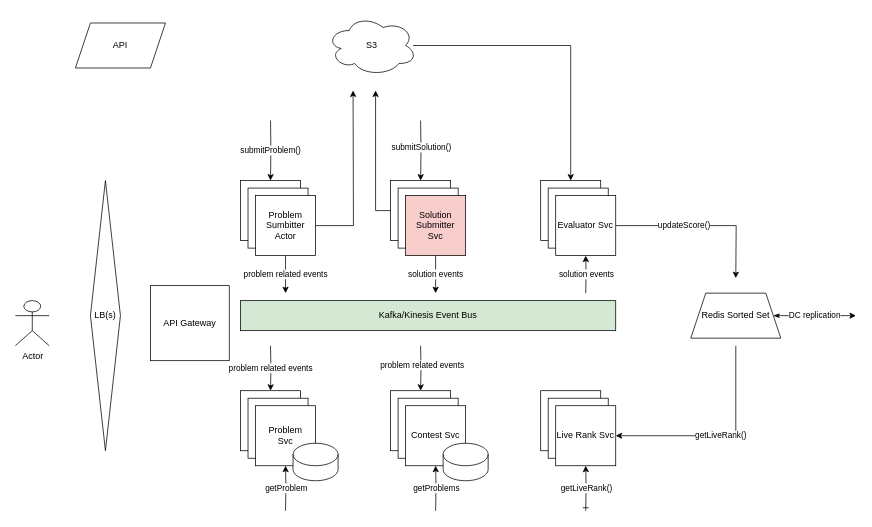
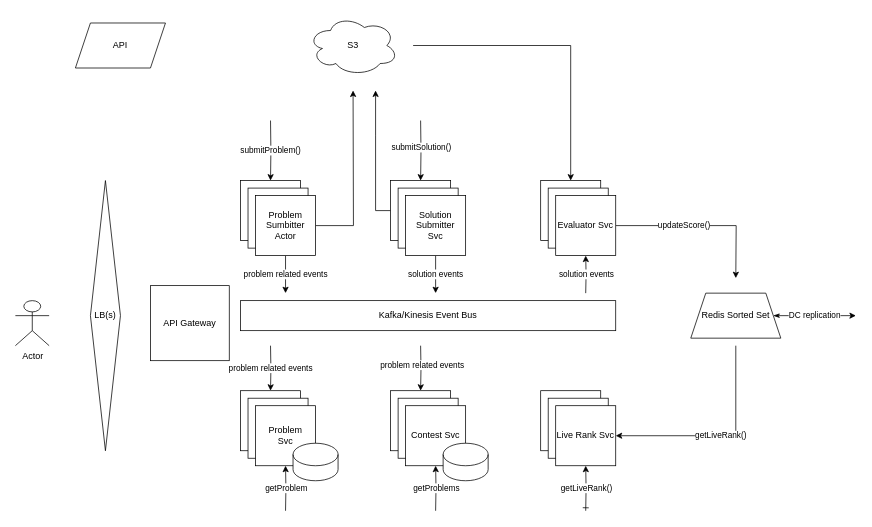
- <mxCell id="32" value="S3" style="ellipse;shape=cloud;whiteSpace=wrap;html=1;" vertex="1" parent="1"><mxGeometry x="435" y="20" width="120" height="80" as="geometry" /></mxCell>
+ <mxCell id="32" value="S3" style="ellipse;shape=cloud;whiteSpace=wrap;html=1;" vertex="1" parent="1"><mxGeometry x="410" y="20" width="120" height="80" as="geometry" /></mxCell>
- <mxCell id="14" value="Solution Submitter&lt;br&gt;Svc" style="whiteSpace=wrap;html=1;aspect=fixed;fillColor=#f8cecc;" vertex="1" parent="1"><mxGeometry x="540" y="260" width="80" height="80" as="geometry" /></mxCell>
+ <mxCell id="14" value="Solution Submitter&lt;br&gt;Svc" style="whiteSpace=wrap;html=1;aspect=fixed;" vertex="1" parent="1"><mxGeometry x="540" y="260" width="80" height="80" as="geometry" /></mxCell>
- <mxCell id="5" value="Kafka/Kinesis Event Bus" style="rounded=0;whiteSpace=wrap;html=1;fillColor=#d5e8d4;" vertex="1" parent="1"><mxGeometry x="320" y="400" width="500" height="40" as="geometry" /></mxCell>
+ <mxCell id="5" value="Kafka/Kinesis Event Bus" style="rounded=0;whiteSpace=wrap;html=1;" vertex="1" parent="1"><mxGeometry x="320" y="400" width="500" height="40" as="geometry" /></mxCell>
